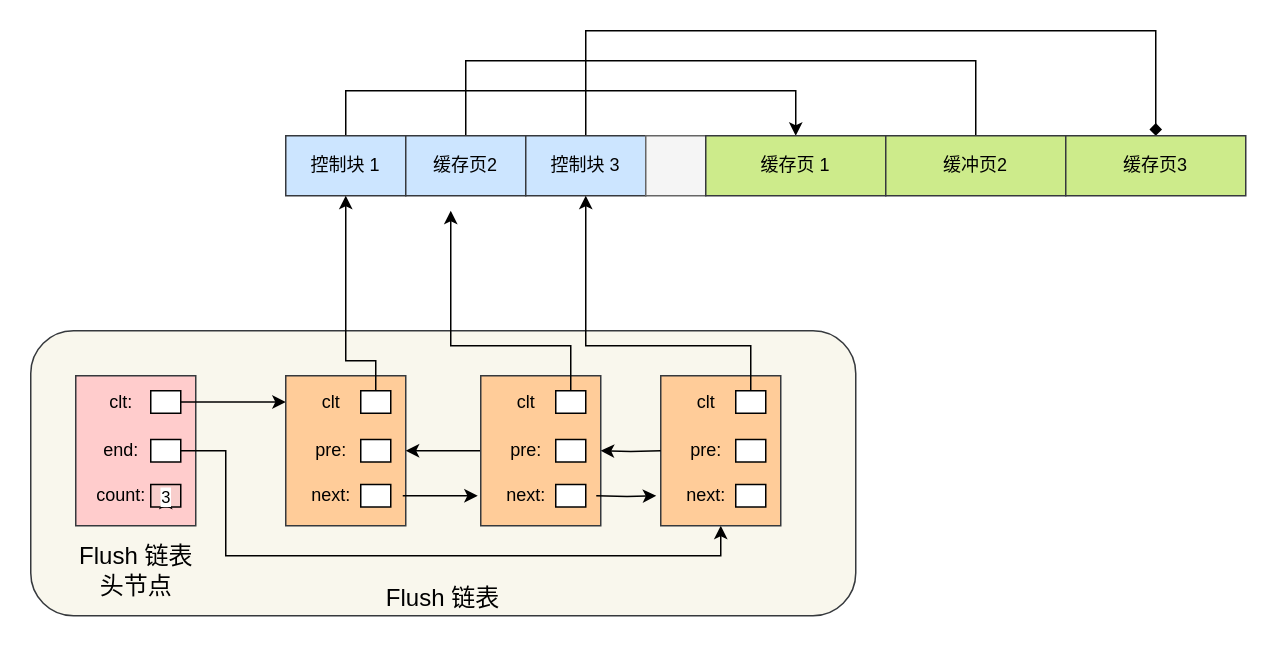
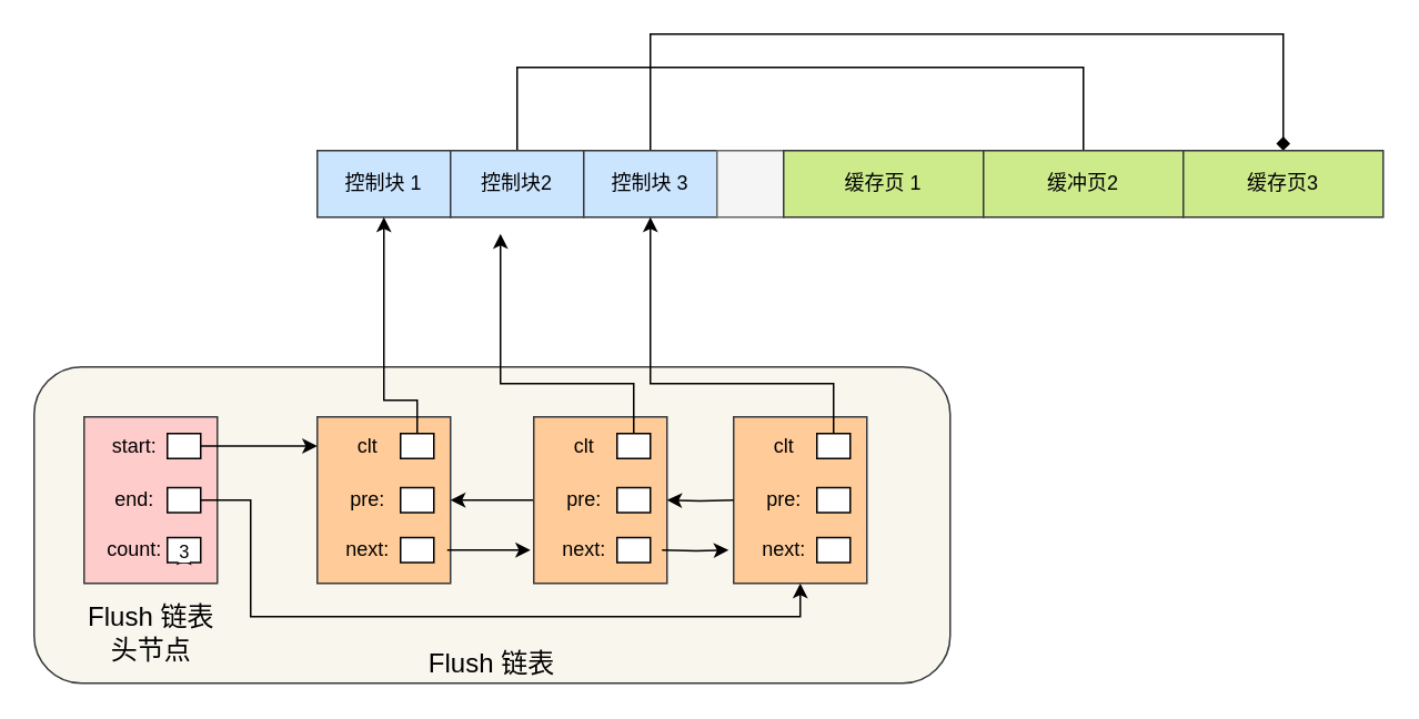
- <mxCell id="3" style="edgeStyle=orthogonalEdgeStyle;rounded=0;orthogonalLoop=1;jettySize=auto;html=1;entryX=0.5;entryY=0;entryDx=0;entryDy=0;" edge="1" parent="1" source="4" target="10"><mxGeometry relative="1" as="geometry"><Array as="points"><mxPoint x="230" y="60" /><mxPoint x="530" y="60" /></Array></mxGeometry></mxCell>
- <mxCell id="6" value="缓存页2" style="rounded=0;whiteSpace=wrap;html=1;fillColor=#cce5ff;strokeColor=#36393d;" vertex="1" parent="1"><mxGeometry x="270" y="90" width="80" height="40" as="geometry" /></mxCell>
+ <mxCell id="6" value="控制块2" style="rounded=0;whiteSpace=wrap;html=1;fillColor=#cce5ff;strokeColor=#36393d;" vertex="1" parent="1"><mxGeometry x="270" y="90" width="80" height="40" as="geometry" /></mxCell>
- <mxCell id="16" value="clt:" style="text;html=1;align=center;verticalAlign=middle;resizable=0;points=[];autosize=1;strokeColor=none;fillColor=none;" vertex="1" parent="1"><mxGeometry x="60" y="257.5" width="40" height="20" as="geometry" /></mxCell>
+ <mxCell id="16" value="start:" style="text;html=1;align=center;verticalAlign=middle;resizable=0;points=[];autosize=1;strokeColor=none;fillColor=none;" vertex="1" parent="1"><mxGeometry x="60" y="257.5" width="40" height="20" as="geometry" /></mxCell>
- <mxCell id="20" value="n" style="rounded=0;whiteSpace=wrap;html=1;fillColor=#f8cecc;" vertex="1" parent="1"><mxGeometry x="100" y="322.5" width="20" height="15" as="geometry" /></mxCell>
+ <mxCell id="20" value="n" style="rounded=0;whiteSpace=wrap;html=1;" vertex="1" parent="1"><mxGeometry x="100" y="322.5" width="20" height="15" as="geometry" /></mxCell>
